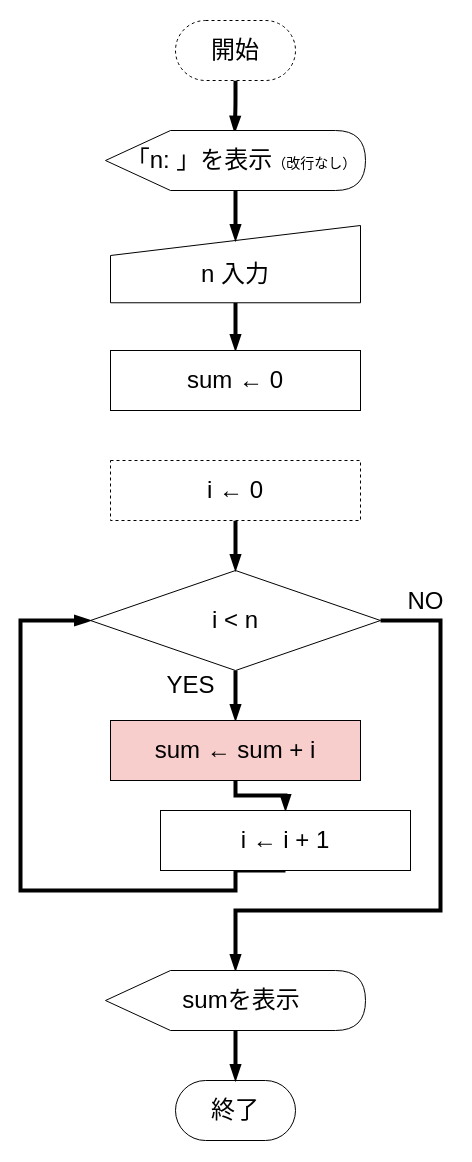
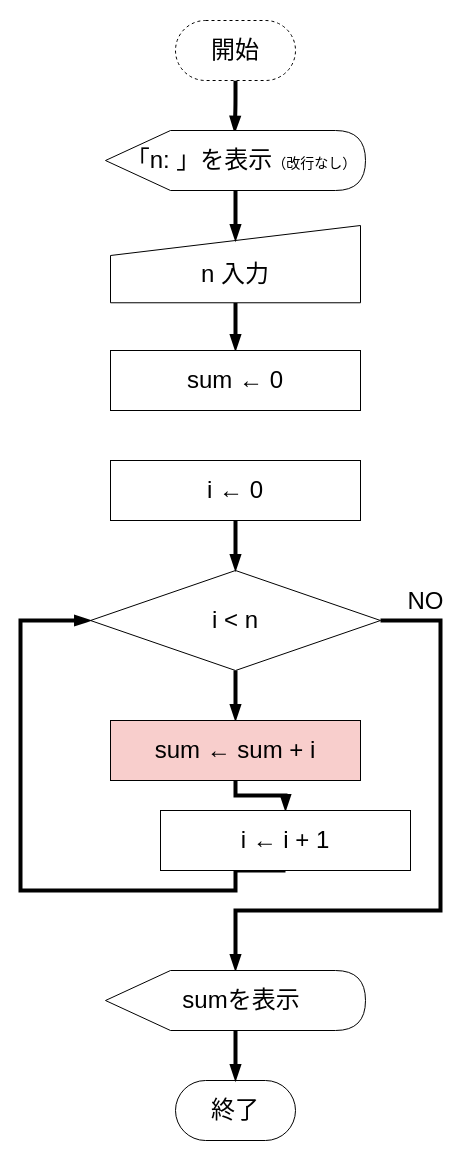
- <mxCell id="18" value="i ← 0" style="rounded=0;whiteSpace=wrap;html=1;fontSize=24;dashed=1;" vertex="1" parent="1"><mxGeometry x="110" y="460" width="250" height="60" as="geometry" /></mxCell>
+ <mxCell id="18" value="i ← 0" style="rounded=0;whiteSpace=wrap;html=1;fontSize=24;" vertex="1" parent="1"><mxGeometry x="110" y="460" width="250" height="60" as="geometry" /></mxCell>
- <mxCell id="14" value="YES" style="text;html=1;align=center;verticalAlign=middle;resizable=0;points=[];autosize=1;strokeColor=none;fillColor=none;fontSize=24;" parent="1" vertex="1"><mxGeometry x="160" y="670" width="60" height="30" as="geometry" /></mxCell>
